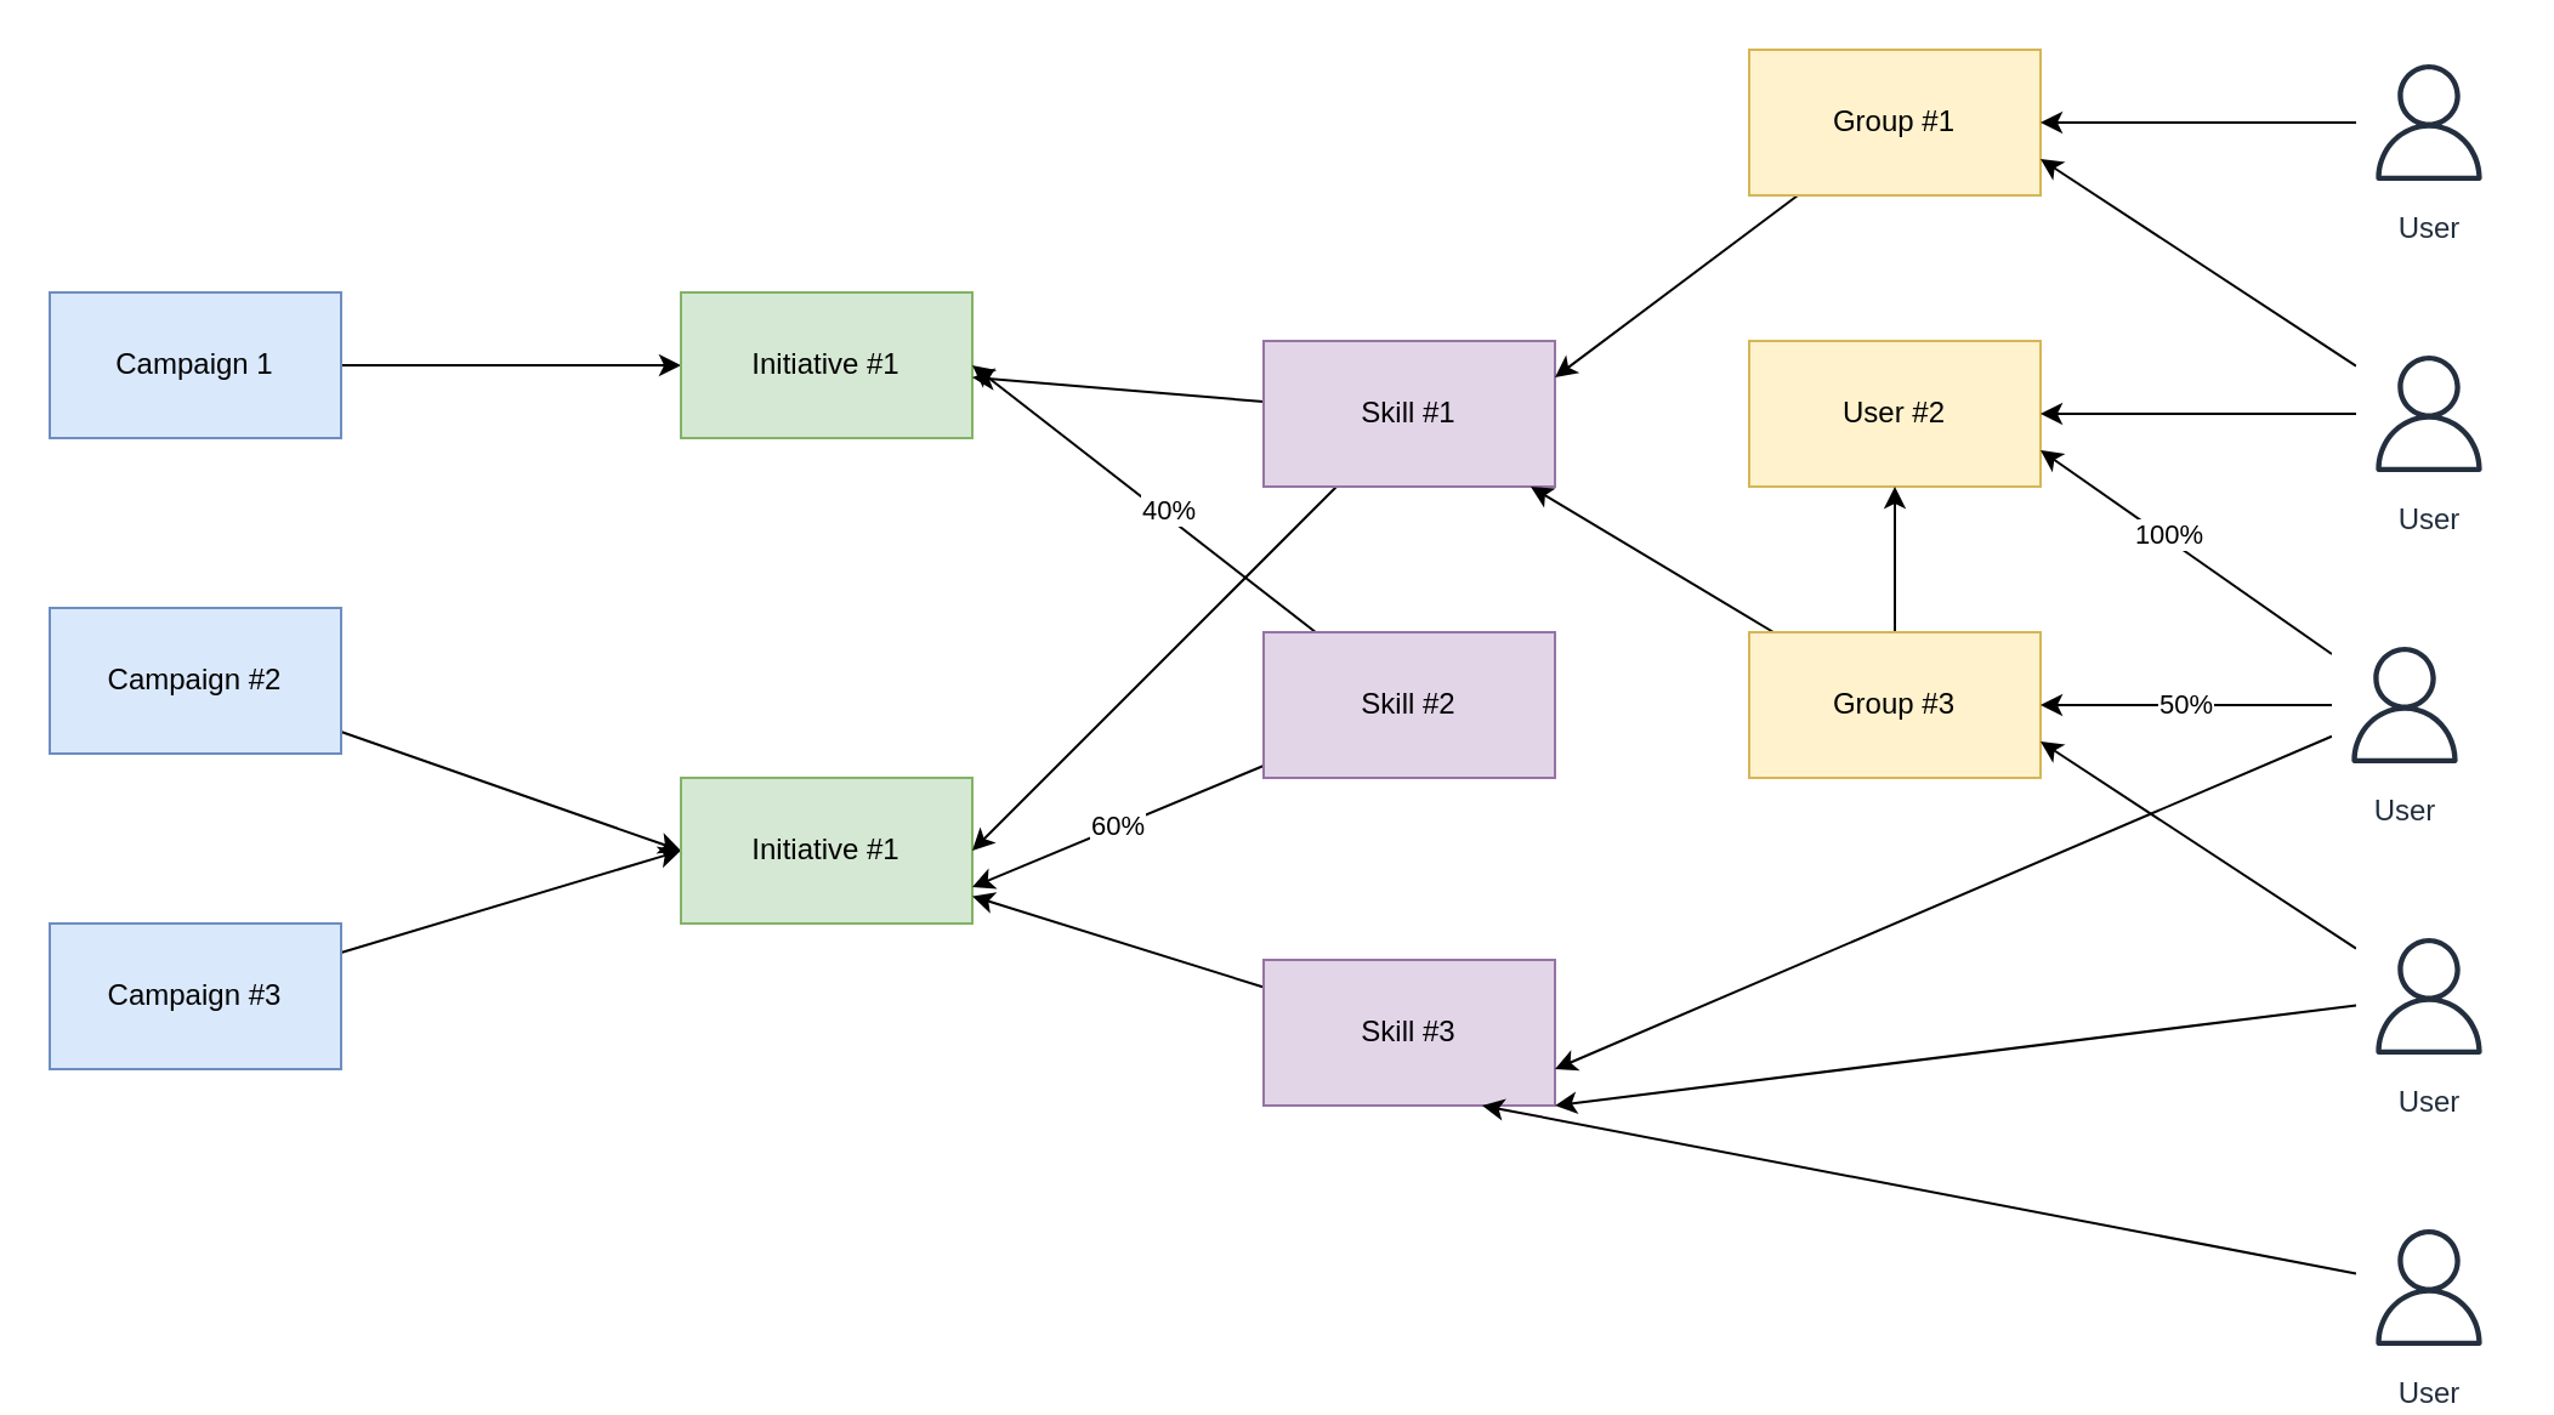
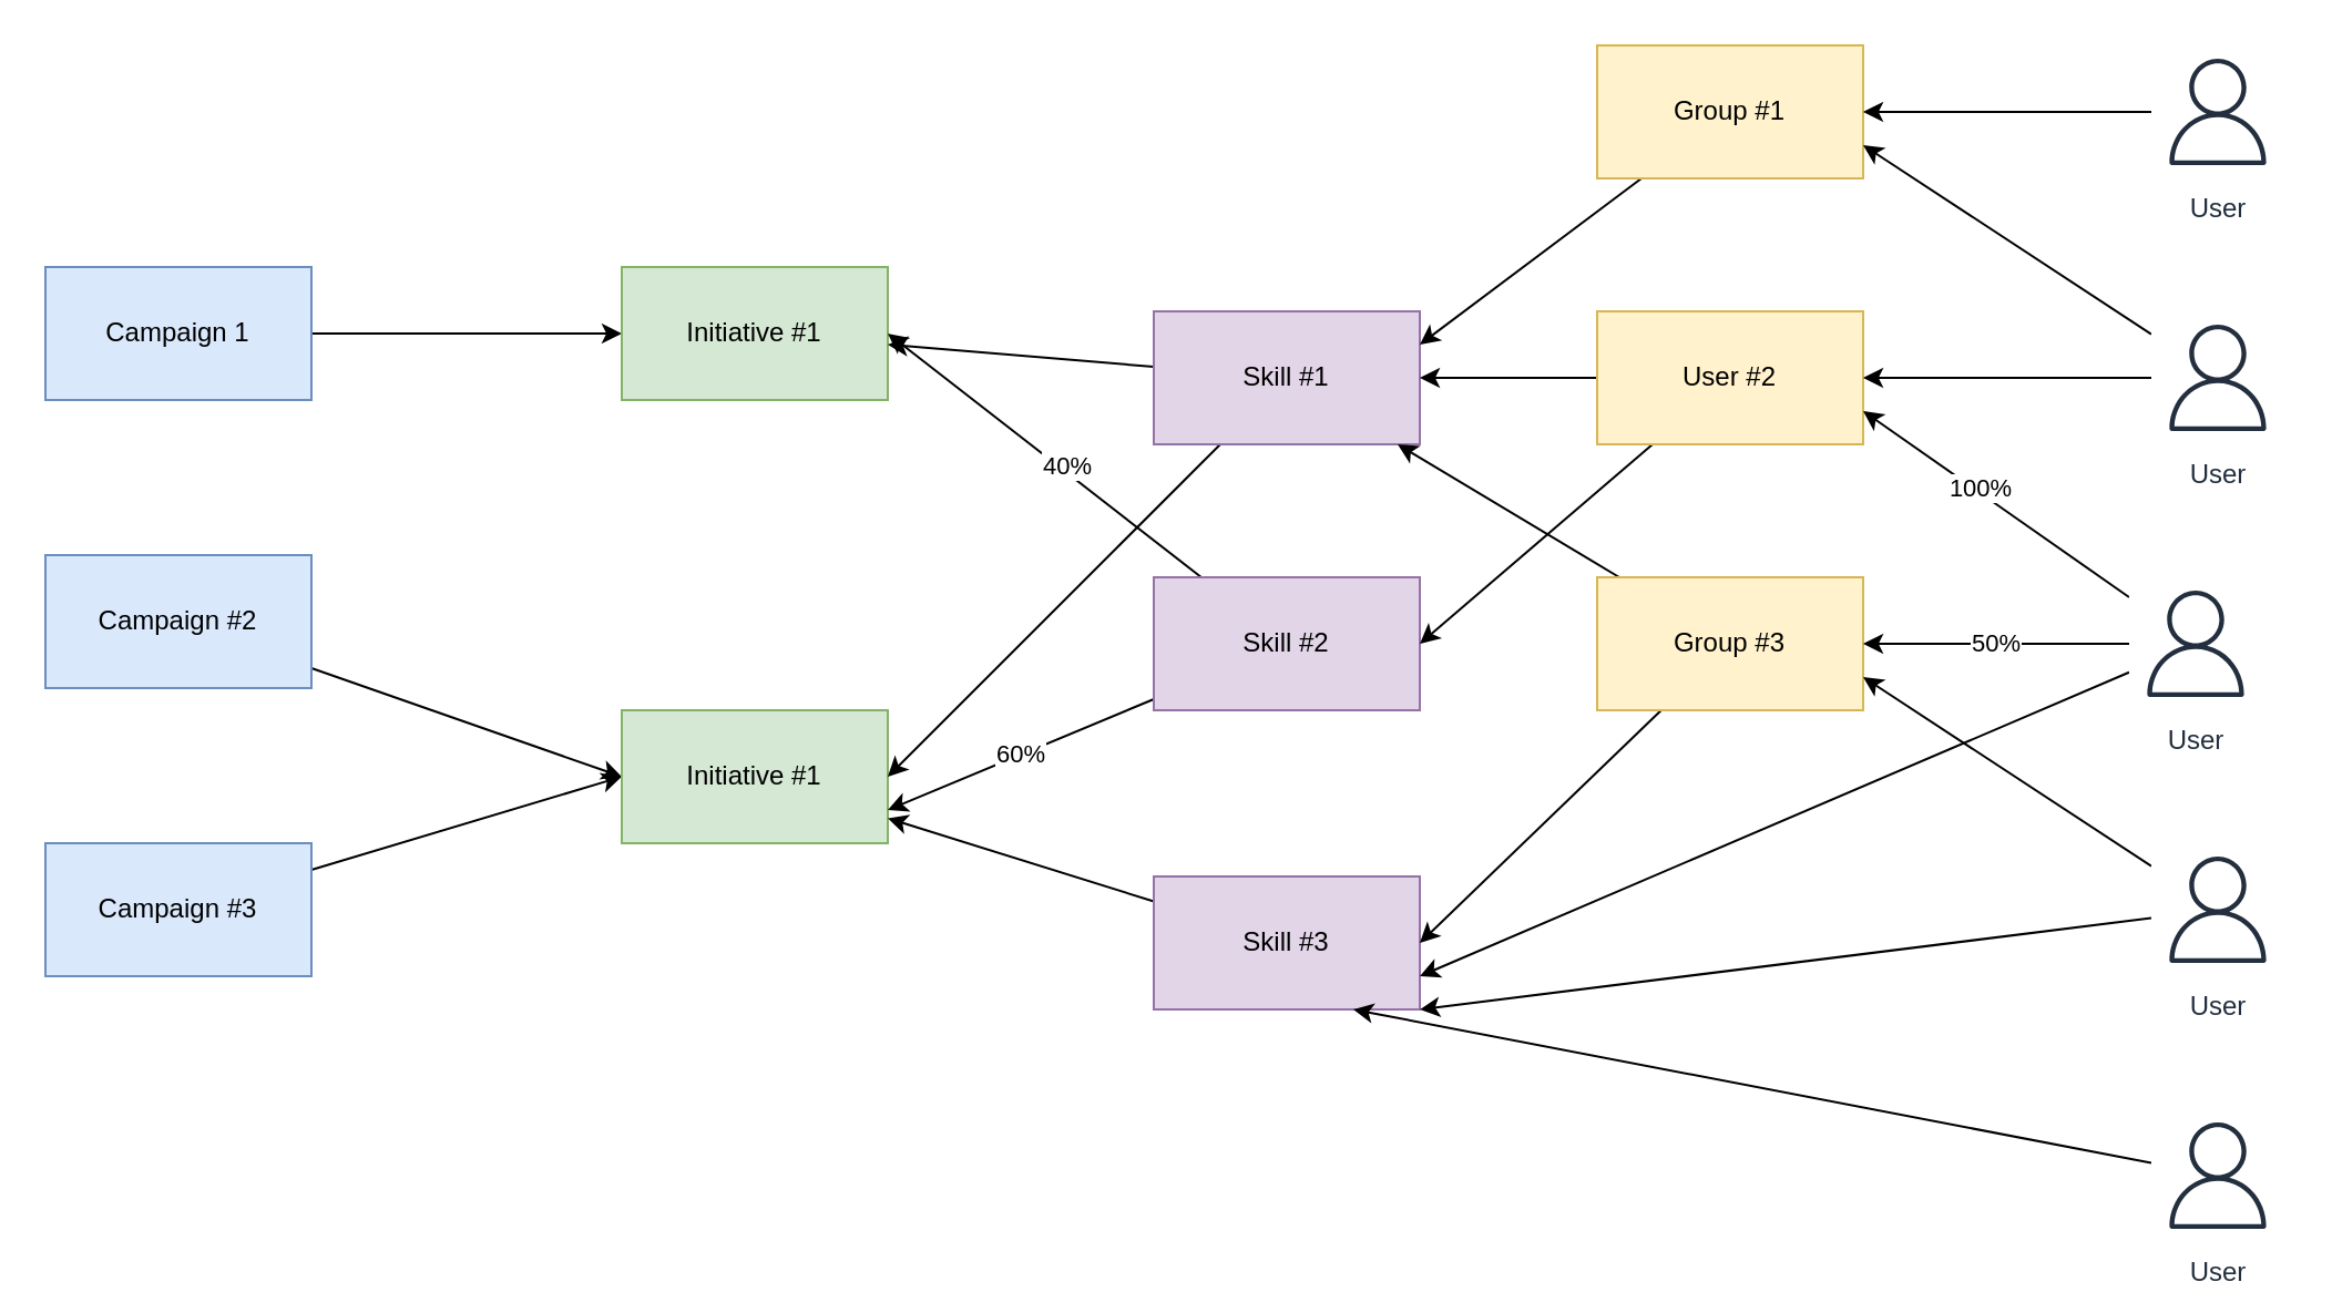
+ <mxCell id="21" style="edgeStyle=none;rounded=0;orthogonalLoop=1;jettySize=auto;html=1;" edge="1" parent="1" source="23" target="12"><mxGeometry relative="1" as="geometry" /></mxCell>
- <mxCell id="25" style="edgeStyle=none;rounded=0;orthogonalLoop=1;jettySize=auto;html=1;" edge="1" parent="1" source="26" target="23"><mxGeometry relative="1" as="geometry" /></mxCell>
+ <mxCell id="25" style="edgeStyle=none;rounded=0;orthogonalLoop=1;jettySize=auto;html=1;entryX=1;entryY=0.5;entryDx=0;entryDy=0;" edge="1" parent="1" source="26" target="18"><mxGeometry relative="1" as="geometry" /></mxCell>
+ <mxCell id="22" style="edgeStyle=none;rounded=0;orthogonalLoop=1;jettySize=auto;html=1;entryX=1;entryY=0.5;entryDx=0;entryDy=0;" edge="1" parent="1" source="23" target="16"><mxGeometry relative="1" as="geometry" /></mxCell>
